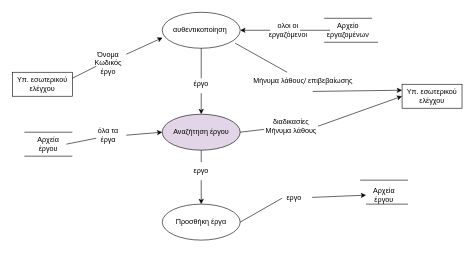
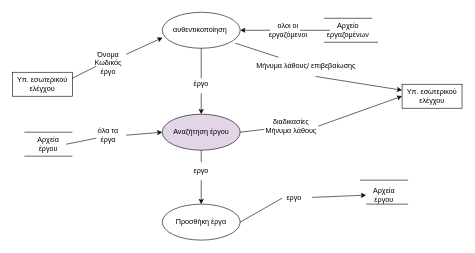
- <mxCell id="20" value="Μήνυμα λάθους/ επιβεβαίωσης" style="text;html=1;strokeColor=none;fillColor=none;align=center;verticalAlign=middle;whiteSpace=wrap;rounded=0;" vertex="1" parent="1"><mxGeometry x="415" y="120" width="180" height="30" as="geometry" /></mxCell>
+ <mxCell id="20" value="Μήνυμα λάθους/ επιβεβαίωσης" style="text;html=1;strokeColor=none;fillColor=none;align=center;verticalAlign=middle;whiteSpace=wrap;rounded=0;" vertex="1" parent="1"><mxGeometry x="420" y="95" width="180" height="30" as="geometry" /></mxCell>
